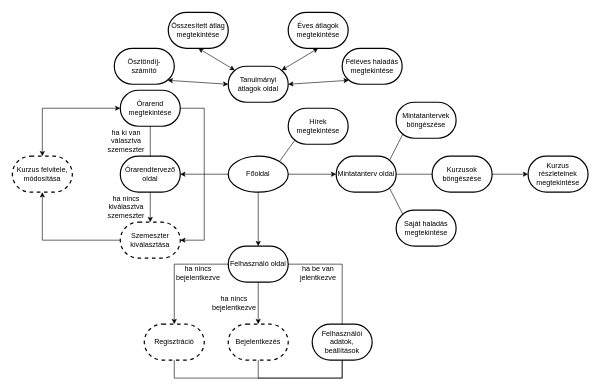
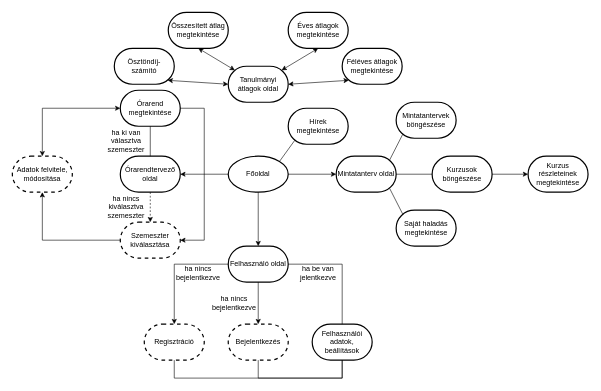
- <mxCell id="16" value="Féléves haladás megtekintése" style="strokeWidth=2;html=1;shape=mxgraph.flowchart.terminator;whiteSpace=wrap;" vertex="1" parent="1"><mxGeometry x="570" y="80" width="100" height="60" as="geometry" /></mxCell>
+ <mxCell id="16" value="Féléves átlagok megtekintése" style="strokeWidth=2;html=1;shape=mxgraph.flowchart.terminator;whiteSpace=wrap;" vertex="1" parent="1"><mxGeometry x="570" y="80" width="100" height="60" as="geometry" /></mxCell>
- <mxCell id="6" value="Kurzus felvitele,&lt;br&gt;módosítása" style="strokeWidth=2;html=1;shape=mxgraph.flowchart.terminator;whiteSpace=wrap;dashed=1;" vertex="1" parent="1"><mxGeometry x="20" y="260" width="100" height="60" as="geometry" /></mxCell>
+ <mxCell id="6" value="Adatok felvitele,&lt;br&gt;módosítása" style="strokeWidth=2;html=1;shape=mxgraph.flowchart.terminator;whiteSpace=wrap;dashed=1;" vertex="1" parent="1"><mxGeometry x="20" y="260" width="100" height="60" as="geometry" /></mxCell>
- <mxCell id="11" value="" style="endArrow=classic;html=1;rounded=0;exitX=0.5;exitY=1;exitDx=0;exitDy=0;exitPerimeter=0;entryX=0.5;entryY=0;entryDx=0;entryDy=0;entryPerimeter=0;endFill=1;" edge="1" parent="1" source="3" target="7"><mxGeometry width="50" height="50" relative="1" as="geometry"><mxPoint x="410" y="270" as="sourcePoint" /><mxPoint x="460" y="220" as="targetPoint" /></mxGeometry></mxCell>
+ <mxCell id="11" value="" style="endArrow=classic;html=1;rounded=0;exitX=0.5;exitY=1;exitDx=0;exitDy=0;exitPerimeter=0;entryX=0.5;entryY=0;entryDx=0;entryDy=0;entryPerimeter=0;endFill=1;dashed=1;" edge="1" parent="1" source="3" target="7"><mxGeometry width="50" height="50" relative="1" as="geometry"><mxPoint x="410" y="270" as="sourcePoint" /><mxPoint x="460" y="220" as="targetPoint" /></mxGeometry></mxCell>
